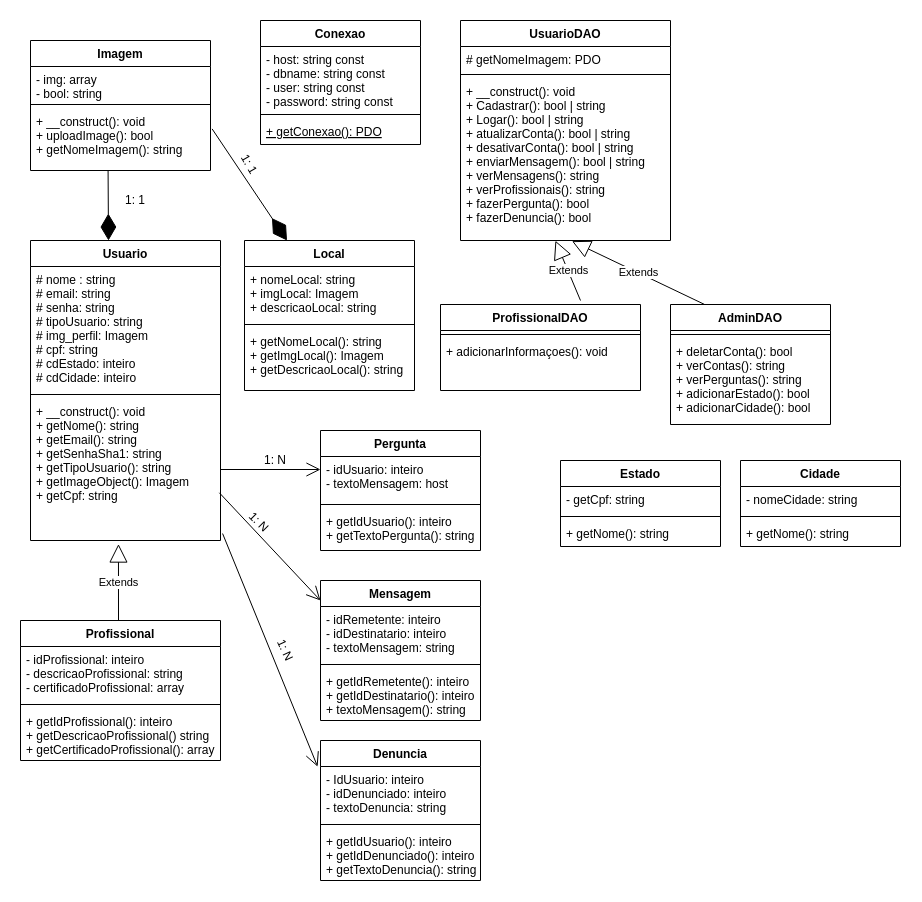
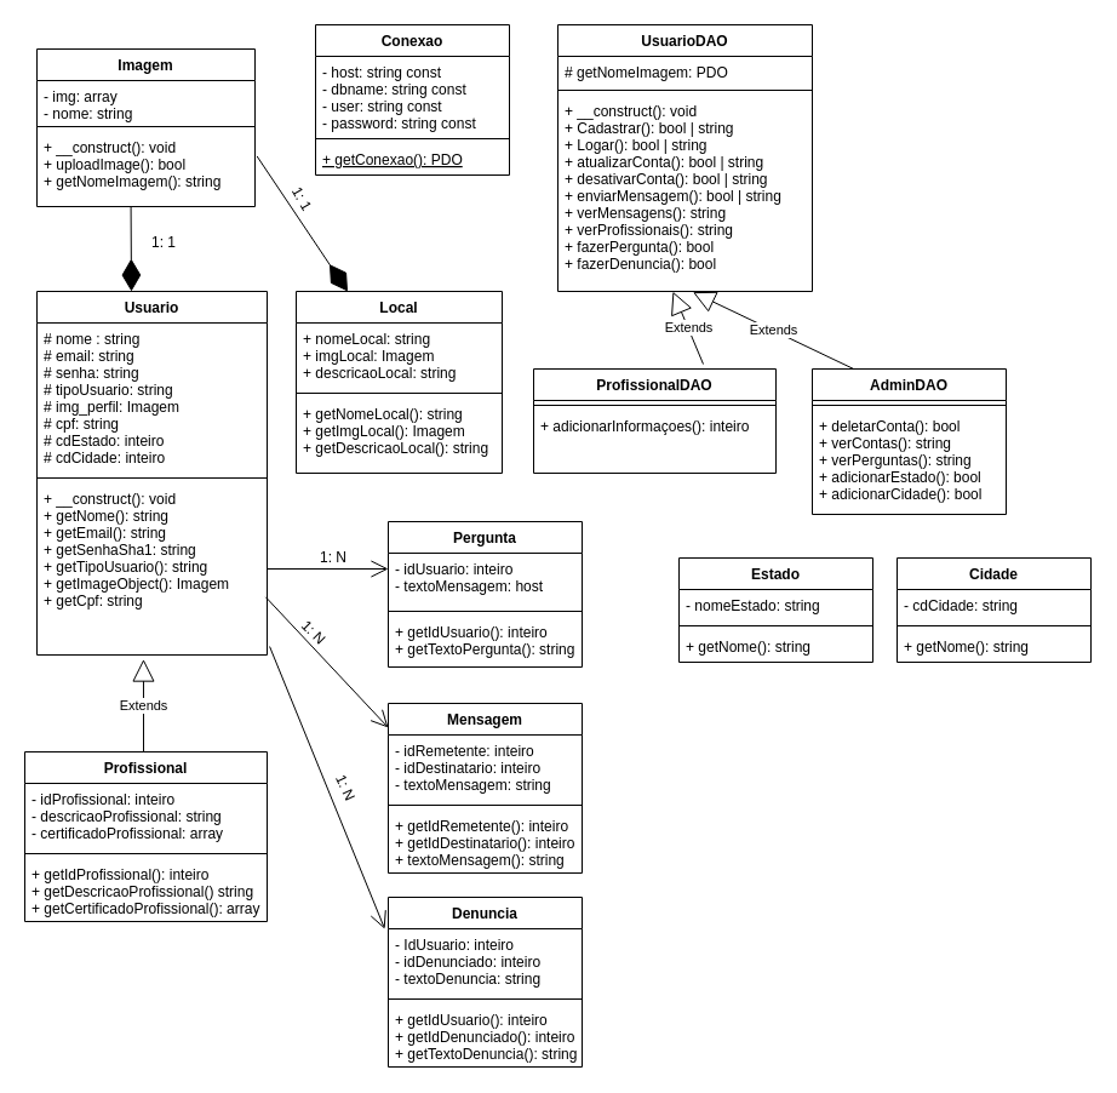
- <mxCell id="3" value="- img: array&#10;- bool: string" style="text;strokeColor=none;fillColor=none;align=left;verticalAlign=top;spacingLeft=4;spacingRight=4;overflow=hidden;rotatable=0;points=[[0,0.5],[1,0.5]];portConstraint=eastwest;" parent="2" vertex="1"><mxGeometry y="26" width="180" height="34" as="geometry" /></mxCell>
+ <mxCell id="3" value="- img: array&#10;- nome: string" style="text;strokeColor=none;fillColor=none;align=left;verticalAlign=top;spacingLeft=4;spacingRight=4;overflow=hidden;rotatable=0;points=[[0,0.5],[1,0.5]];portConstraint=eastwest;" parent="2" vertex="1"><mxGeometry y="26" width="180" height="34" as="geometry" /></mxCell>
- <mxCell id="51" value="+ adicionarInformaçoes(): void" style="text;strokeColor=none;fillColor=none;align=left;verticalAlign=top;spacingLeft=4;spacingRight=4;overflow=hidden;rotatable=0;points=[[0,0.5],[1,0.5]];portConstraint=eastwest;" parent="49" vertex="1"><mxGeometry y="34" width="200" height="52" as="geometry" /></mxCell>
+ <mxCell id="51" value="+ adicionarInformaçoes(): inteiro" style="text;strokeColor=none;fillColor=none;align=left;verticalAlign=top;spacingLeft=4;spacingRight=4;overflow=hidden;rotatable=0;points=[[0,0.5],[1,0.5]];portConstraint=eastwest;" parent="49" vertex="1"><mxGeometry y="34" width="200" height="52" as="geometry" /></mxCell>
- <mxCell id="38" value="- getCpf: string" style="text;strokeColor=none;fillColor=none;align=left;verticalAlign=top;spacingLeft=4;spacingRight=4;overflow=hidden;rotatable=0;points=[[0,0.5],[1,0.5]];portConstraint=eastwest;" parent="37" vertex="1"><mxGeometry y="26" width="160" height="26" as="geometry" /></mxCell>
+ <mxCell id="38" value="- nomeEstado: string" style="text;strokeColor=none;fillColor=none;align=left;verticalAlign=top;spacingLeft=4;spacingRight=4;overflow=hidden;rotatable=0;points=[[0,0.5],[1,0.5]];portConstraint=eastwest;" parent="37" vertex="1"><mxGeometry y="26" width="160" height="26" as="geometry" /></mxCell>
- <mxCell id="34" value="- nomeCidade: string" style="text;strokeColor=none;fillColor=none;align=left;verticalAlign=top;spacingLeft=4;spacingRight=4;overflow=hidden;rotatable=0;points=[[0,0.5],[1,0.5]];portConstraint=eastwest;" parent="33" vertex="1"><mxGeometry y="26" width="160" height="26" as="geometry" /></mxCell>
+ <mxCell id="34" value="- cdCidade: string" style="text;strokeColor=none;fillColor=none;align=left;verticalAlign=top;spacingLeft=4;spacingRight=4;overflow=hidden;rotatable=0;points=[[0,0.5],[1,0.5]];portConstraint=eastwest;" parent="33" vertex="1"><mxGeometry y="26" width="160" height="26" as="geometry" /></mxCell>
